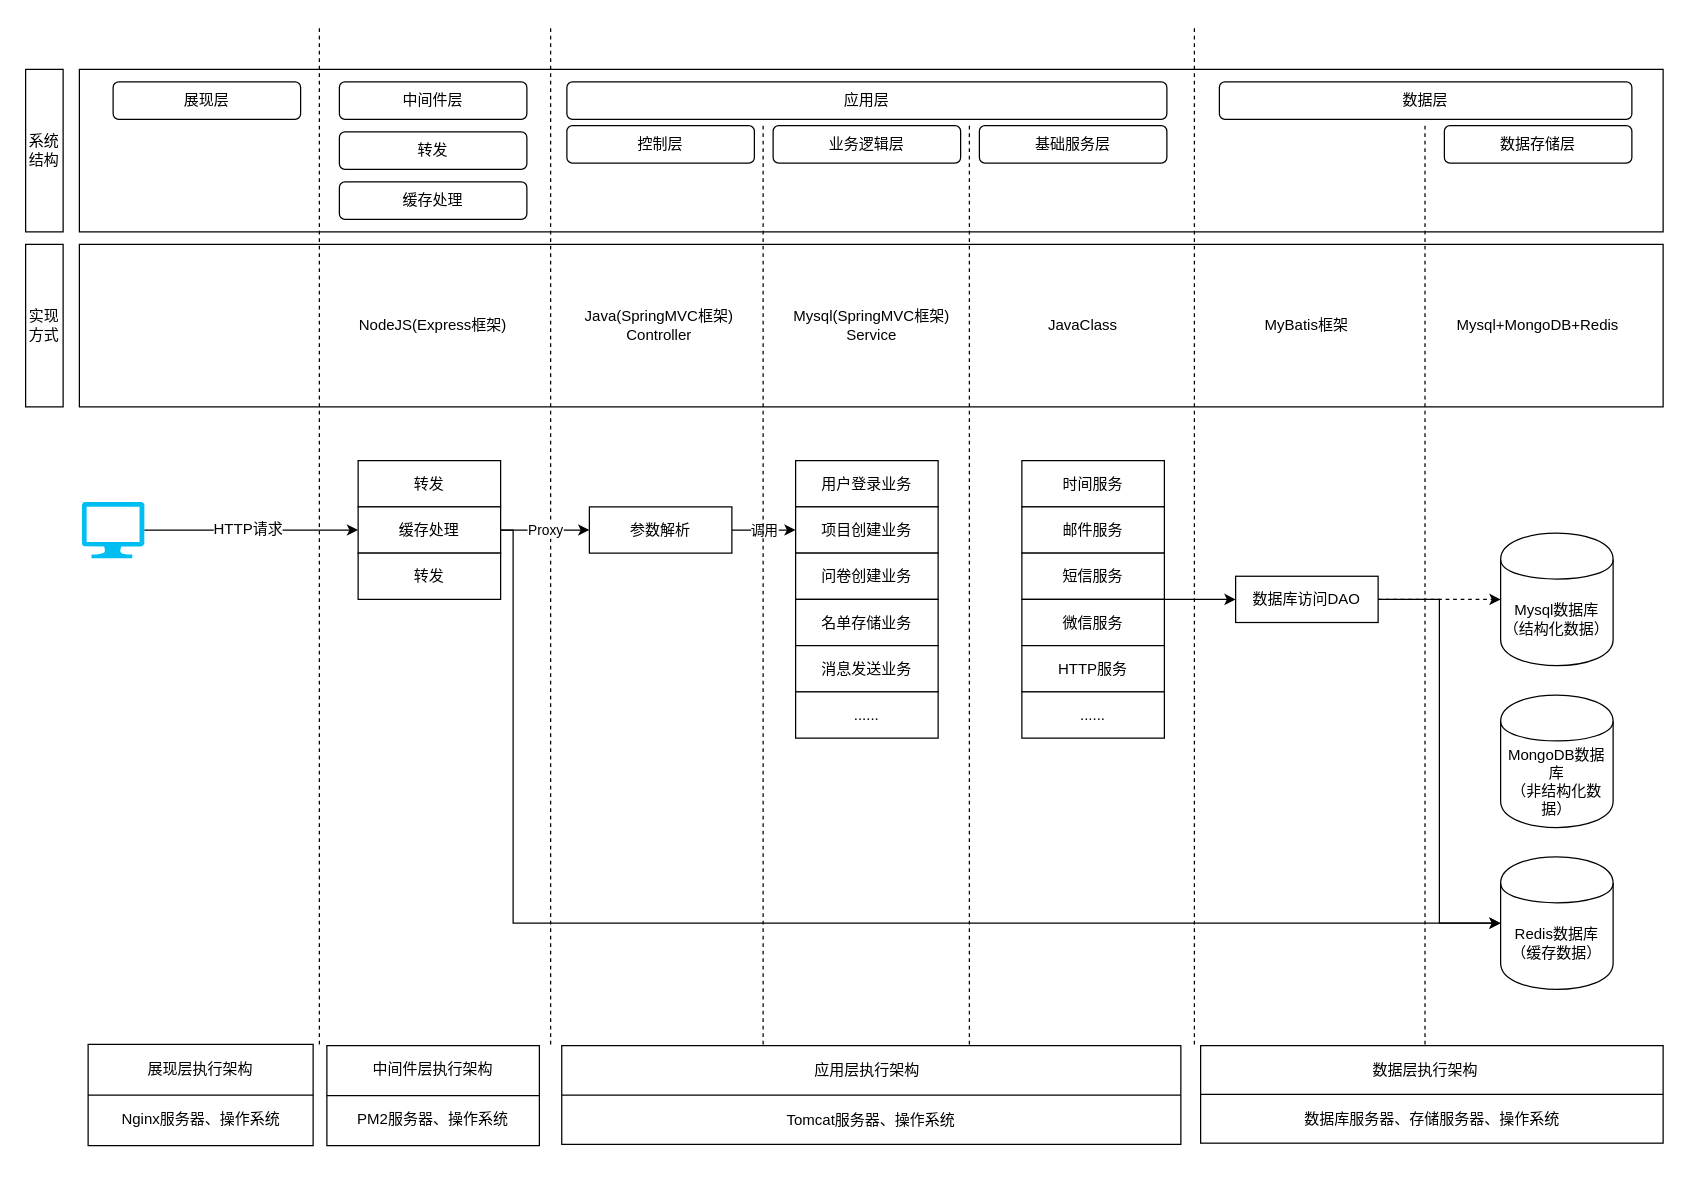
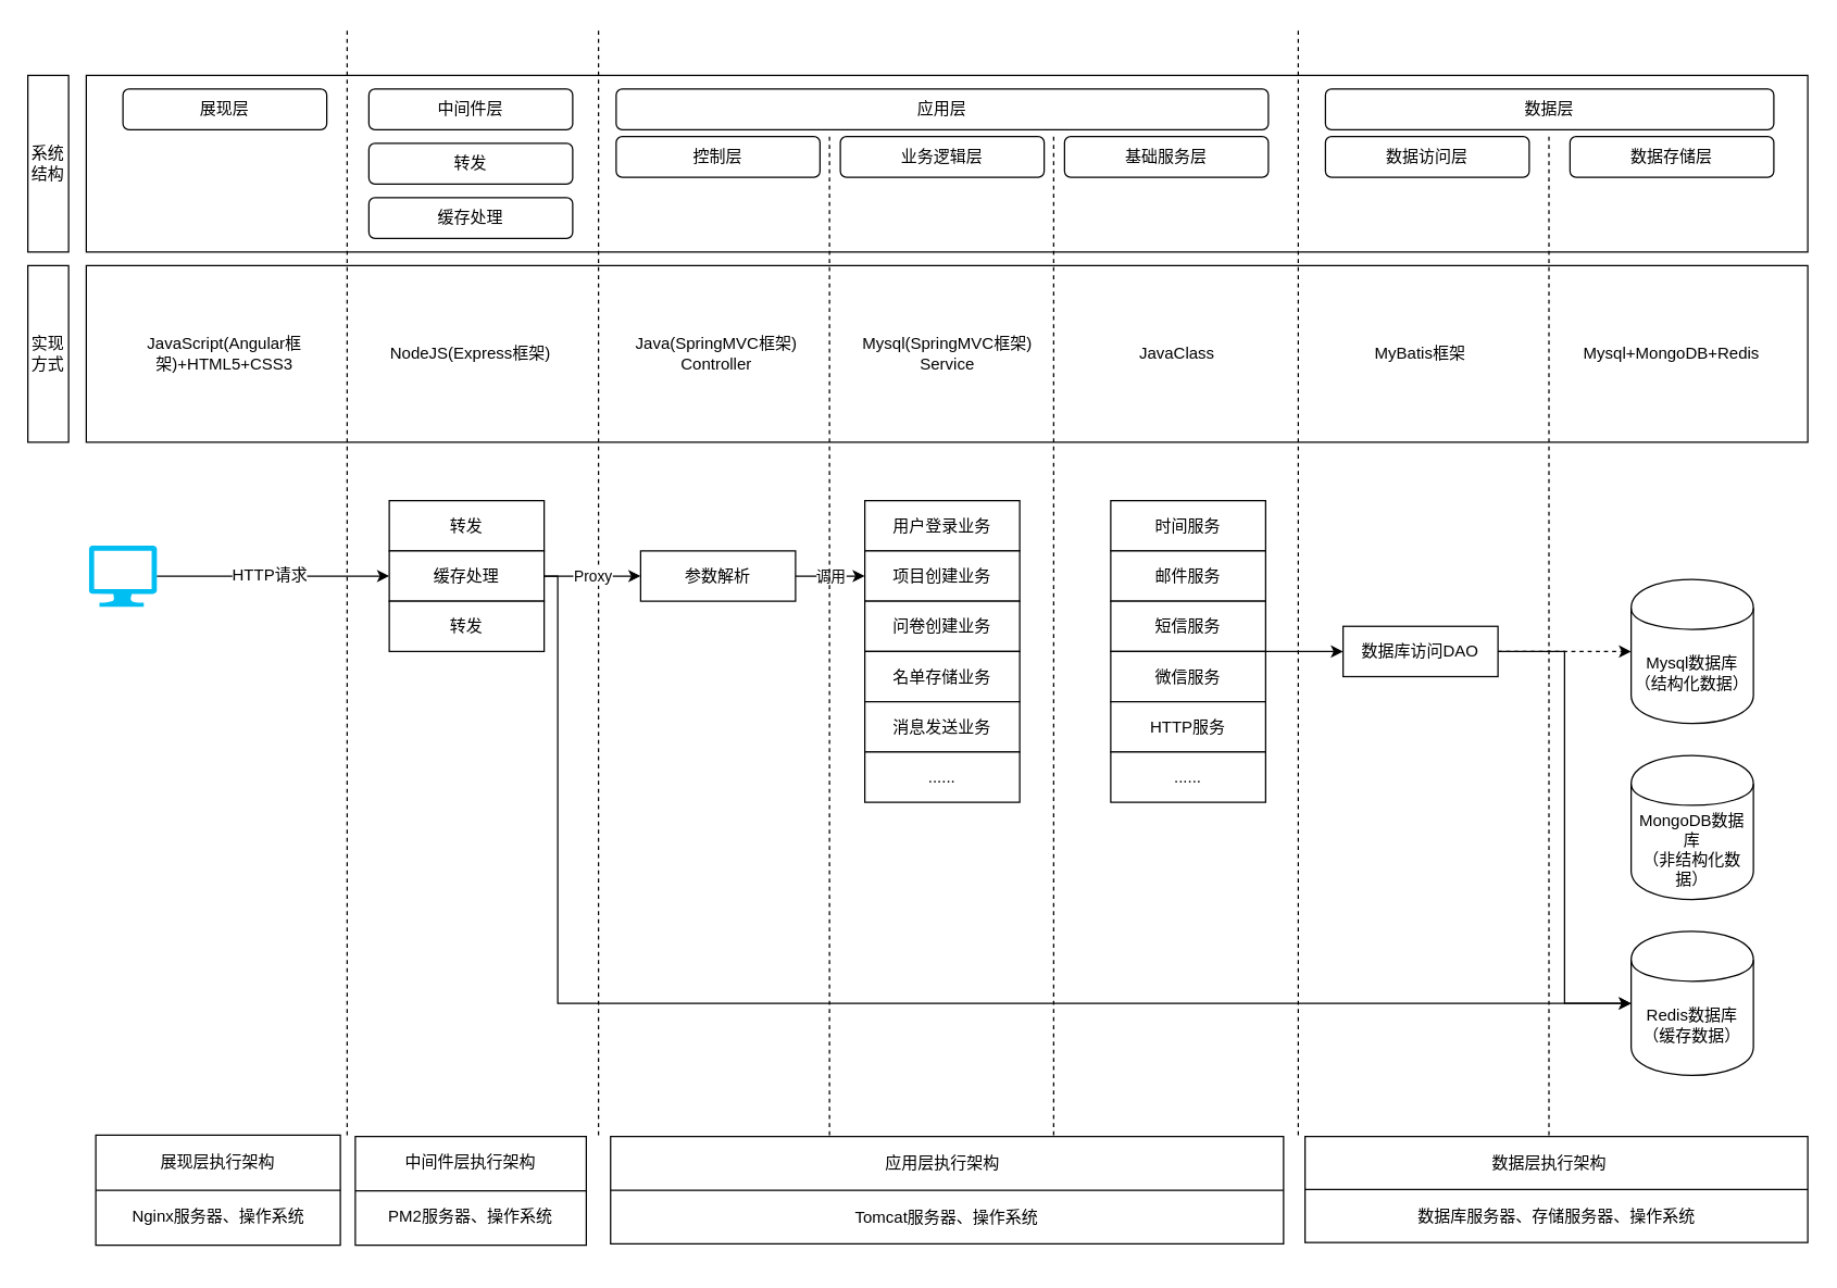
+ <mxCell id="41" value="数据访问层" style="rounded=1;whiteSpace=wrap;html=1;" vertex="1" parent="39"><mxGeometry y="35" width="150" height="30" as="geometry" /></mxCell>
+ <mxCell id="14" value="JavaScript(Angular框架)+HTML5+CSS3" style="text;html=1;strokeColor=none;fillColor=none;align=center;verticalAlign=middle;whiteSpace=wrap;rounded=0;" vertex="1" parent="1"><mxGeometry x="90" y="233.5" width="150" height="53" as="geometry" /></mxCell>
